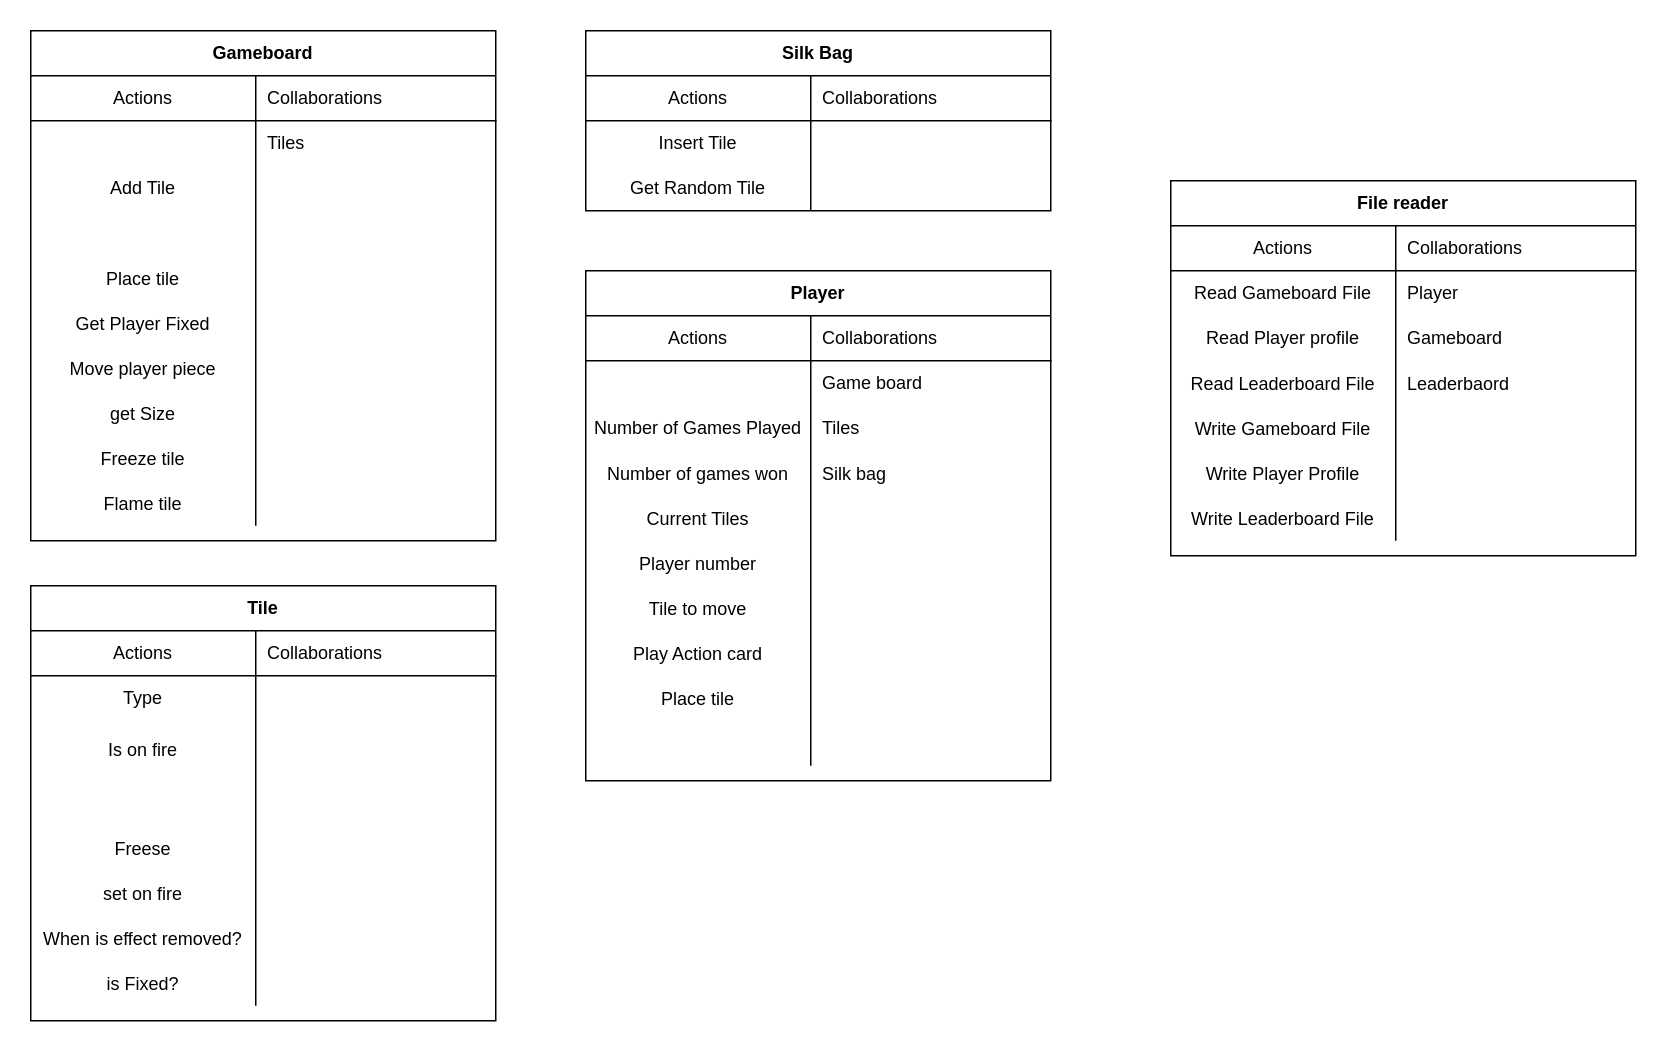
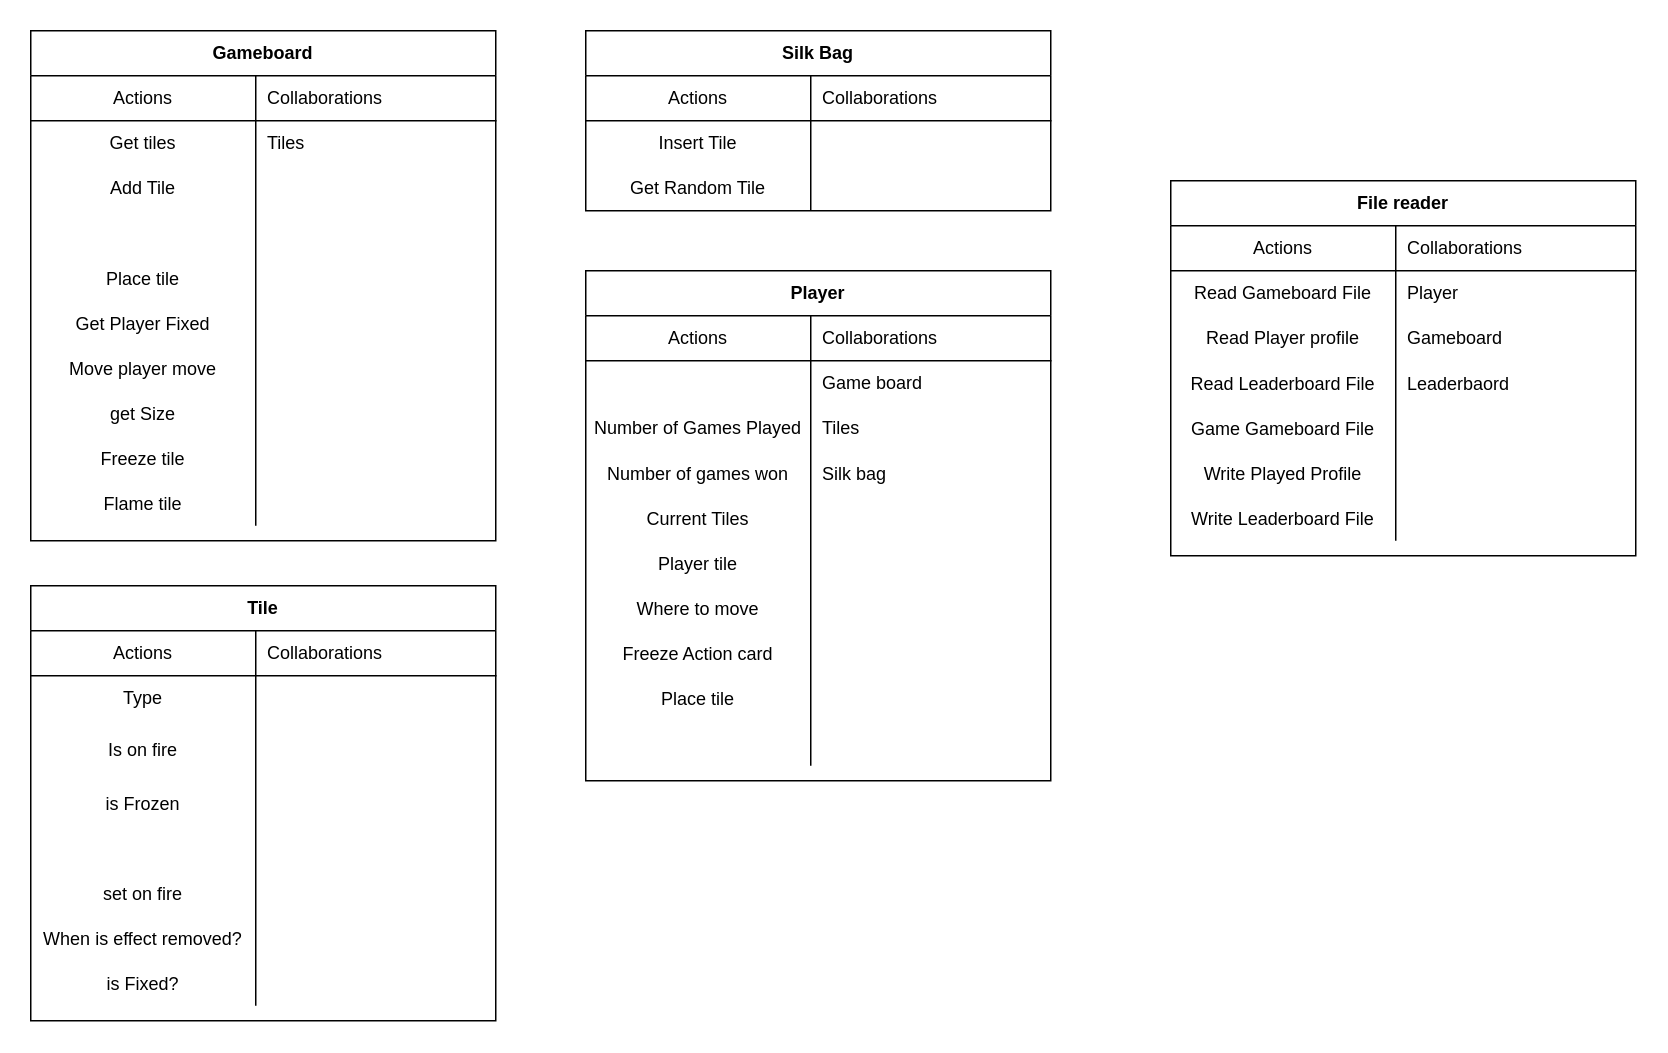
+ <mxCell id="7" value="&lt;div&gt;Get tiles&lt;/div&gt;" style="shape=partialRectangle;html=1;whiteSpace=wrap;connectable=0;fillColor=none;top=0;left=0;bottom=0;right=0;overflow=hidden;" parent="6" vertex="1"><mxGeometry width="150" height="30" as="geometry" /></mxCell>
- <mxCell id="21" value="Move player piece" style="shape=partialRectangle;connectable=0;fillColor=none;top=0;left=0;bottom=0;right=0;fontStyle=0;overflow=hidden;" parent="20" vertex="1"><mxGeometry width="150" height="30" as="geometry" /></mxCell>
+ <mxCell id="21" value="Move player move" style="shape=partialRectangle;connectable=0;fillColor=none;top=0;left=0;bottom=0;right=0;fontStyle=0;overflow=hidden;" parent="20" vertex="1"><mxGeometry width="150" height="30" as="geometry" /></mxCell>
- <mxCell id="56" value="Write Gameboard File" style="shape=partialRectangle;connectable=0;fillColor=none;top=0;left=0;bottom=0;right=0;fontStyle=0;overflow=hidden;" parent="55" vertex="1"><mxGeometry width="150" height="30" as="geometry" /></mxCell>
+ <mxCell id="56" value="Game Gameboard File" style="shape=partialRectangle;connectable=0;fillColor=none;top=0;left=0;bottom=0;right=0;fontStyle=0;overflow=hidden;" parent="55" vertex="1"><mxGeometry width="150" height="30" as="geometry" /></mxCell>
- <mxCell id="59" value="Write Player Profile" style="shape=partialRectangle;connectable=0;fillColor=none;top=0;left=0;bottom=0;right=0;fontStyle=0;overflow=hidden;" parent="58" vertex="1"><mxGeometry width="150" height="30" as="geometry" /></mxCell>
+ <mxCell id="59" value="Write Played Profile" style="shape=partialRectangle;connectable=0;fillColor=none;top=0;left=0;bottom=0;right=0;fontStyle=0;overflow=hidden;" parent="58" vertex="1"><mxGeometry width="150" height="30" as="geometry" /></mxCell>
- <mxCell id="105" value="Player number" style="shape=partialRectangle;connectable=0;fillColor=none;top=0;left=0;bottom=0;right=0;fontStyle=0;overflow=hidden;" parent="104" vertex="1"><mxGeometry width="150" height="30" as="geometry" /></mxCell>
+ <mxCell id="105" value="Player tile" style="shape=partialRectangle;connectable=0;fillColor=none;top=0;left=0;bottom=0;right=0;fontStyle=0;overflow=hidden;" parent="104" vertex="1"><mxGeometry width="150" height="30" as="geometry" /></mxCell>
- <mxCell id="108" value="Tile to move" style="shape=partialRectangle;connectable=0;fillColor=none;top=0;left=0;bottom=0;right=0;fontStyle=0;overflow=hidden;" parent="107" vertex="1"><mxGeometry width="150" height="30" as="geometry" /></mxCell>
+ <mxCell id="108" value="Where to move" style="shape=partialRectangle;connectable=0;fillColor=none;top=0;left=0;bottom=0;right=0;fontStyle=0;overflow=hidden;" parent="107" vertex="1"><mxGeometry width="150" height="30" as="geometry" /></mxCell>
- <mxCell id="111" value="Play Action card" style="shape=partialRectangle;connectable=0;fillColor=none;top=0;left=0;bottom=0;right=0;fontStyle=0;overflow=hidden;" parent="110" vertex="1"><mxGeometry width="150" height="30" as="geometry" /></mxCell>
+ <mxCell id="111" value="Freeze Action card" style="shape=partialRectangle;connectable=0;fillColor=none;top=0;left=0;bottom=0;right=0;fontStyle=0;overflow=hidden;" parent="110" vertex="1"><mxGeometry width="150" height="30" as="geometry" /></mxCell>
+ <mxCell id="75" value="is Frozen" style="shape=partialRectangle;connectable=0;fillColor=none;top=0;left=0;bottom=0;right=0;fontStyle=0;overflow=hidden;" parent="74" vertex="1"><mxGeometry width="150" height="30" as="geometry" /></mxCell>
- <mxCell id="78" value="Freese" style="shape=partialRectangle;connectable=0;fillColor=none;top=0;left=0;bottom=0;right=0;fontStyle=0;overflow=hidden;" parent="77" vertex="1"><mxGeometry width="150" height="30" as="geometry" /></mxCell>
